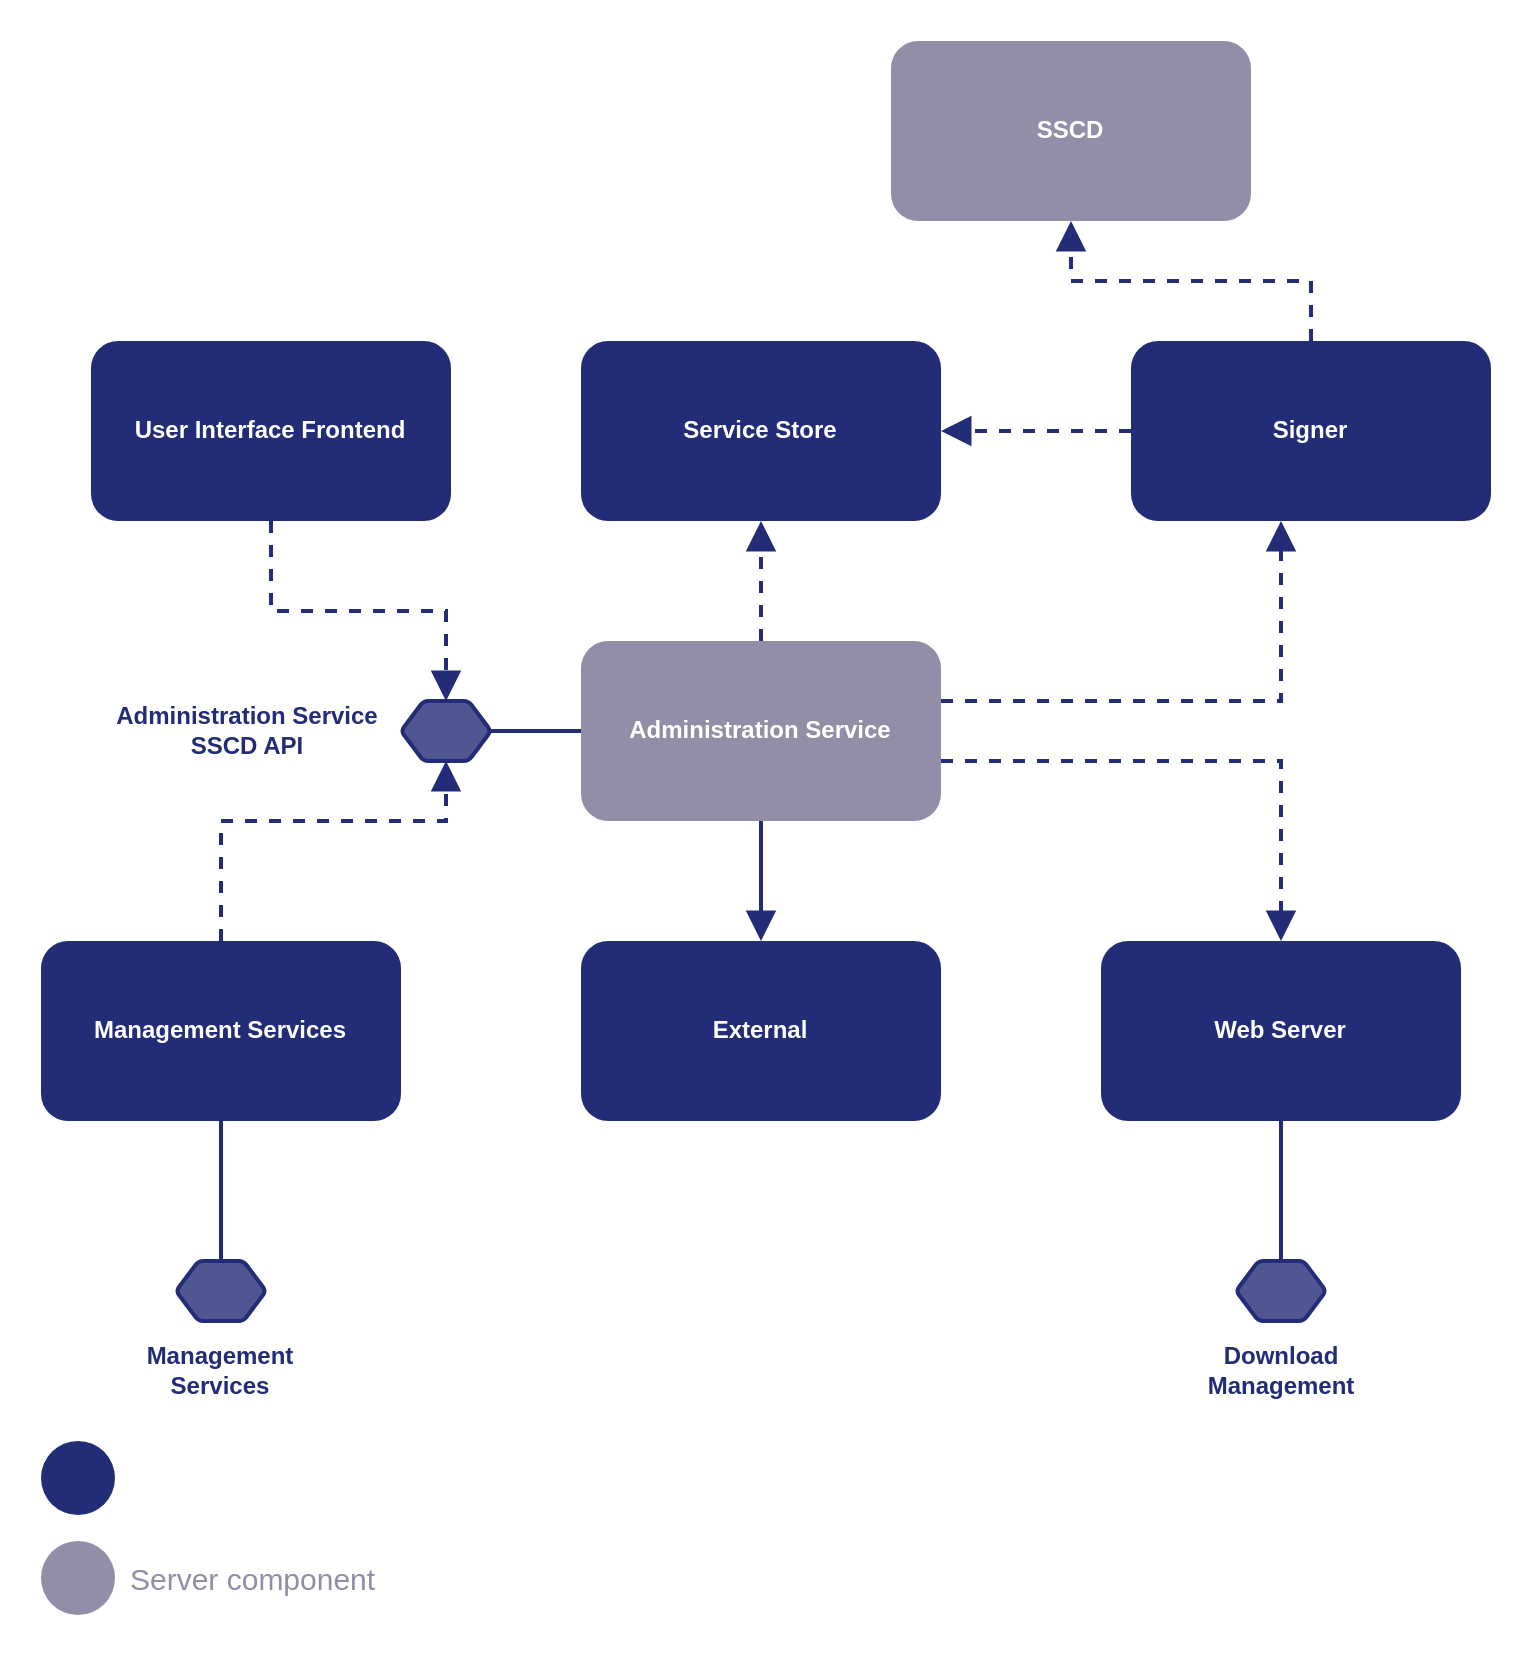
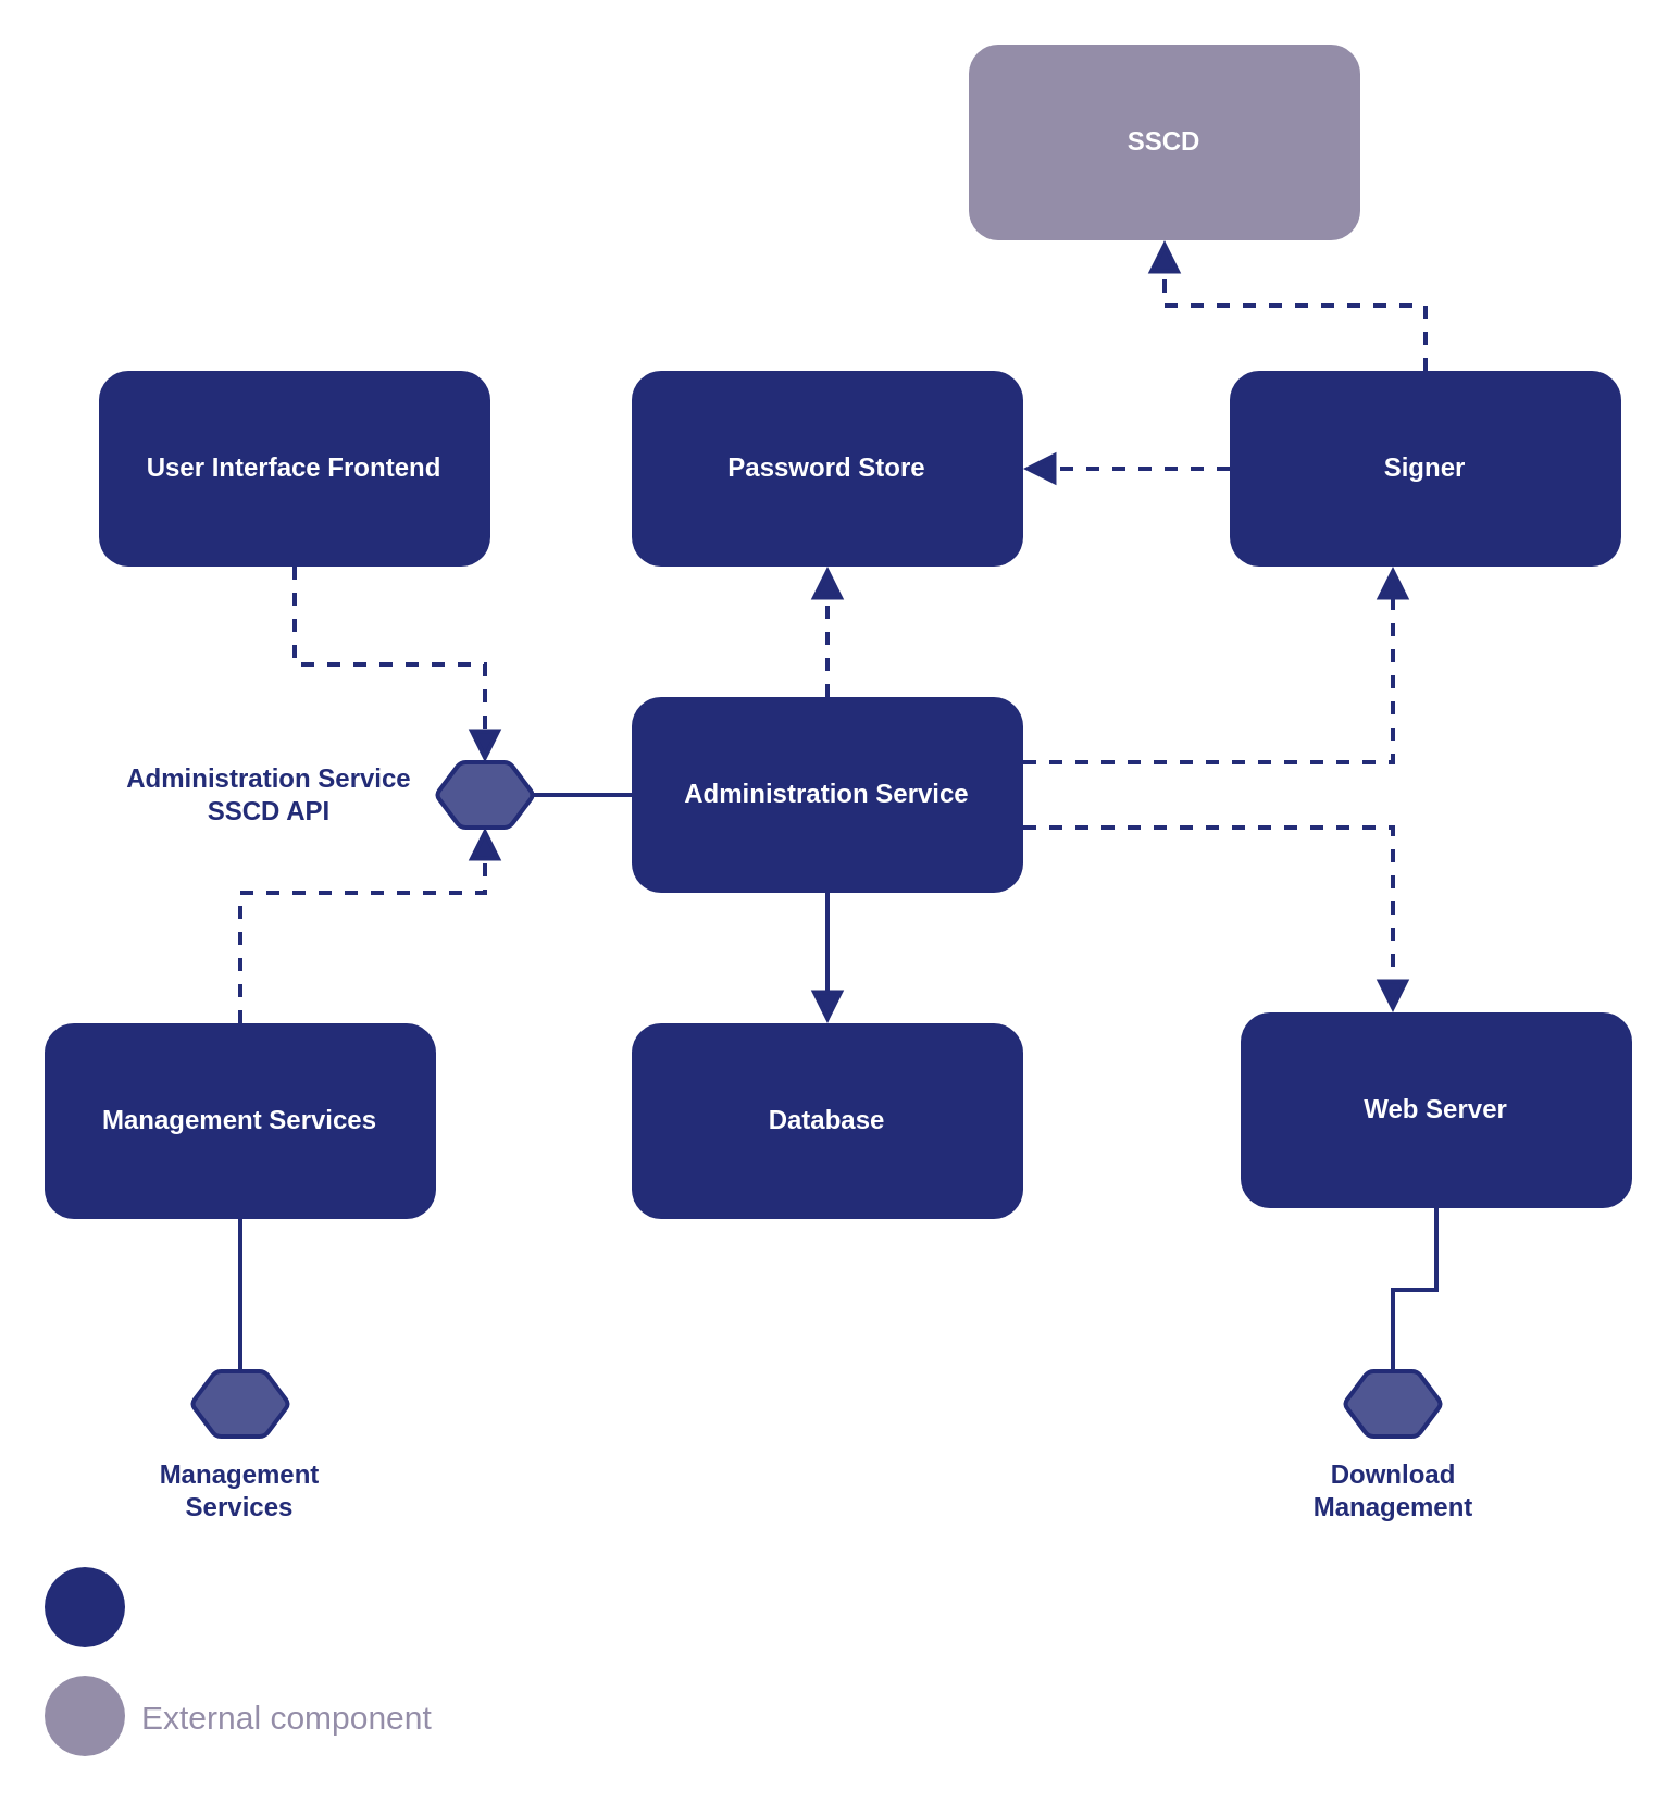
- <mxCell id="10" value="&lt;b&gt;Service Store&lt;/b&gt;" style="rounded=1;whiteSpace=wrap;html=1;dashed=1;strokeColor=none;strokeWidth=2;fontColor=#FFFFFF;fillColor=#232c77;" parent="1" vertex="1"><mxGeometry x="290" y="170" width="180" height="90" as="geometry" /></mxCell>
+ <mxCell id="10" value="&lt;b&gt;Password Store&lt;/b&gt;" style="rounded=1;whiteSpace=wrap;html=1;dashed=1;strokeColor=none;strokeWidth=2;fontColor=#FFFFFF;fillColor=#232c77;" parent="1" vertex="1"><mxGeometry x="290" y="170" width="180" height="90" as="geometry" /></mxCell>
- <mxCell id="17" value="&lt;b&gt;Administration Service&lt;/b&gt;" style="rounded=1;whiteSpace=wrap;html=1;dashed=1;strokeColor=none;strokeWidth=2;fontColor=#FFFFFF;fillColor=#948da8;" parent="1" vertex="1"><mxGeometry x="290" y="320" width="180" height="90" as="geometry" /></mxCell>
+ <mxCell id="17" value="&lt;b&gt;Administration Service&lt;/b&gt;" style="rounded=1;whiteSpace=wrap;html=1;dashed=1;strokeColor=none;strokeWidth=2;fontColor=#FFFFFF;fillColor=#232c77;" parent="1" vertex="1"><mxGeometry x="290" y="320" width="180" height="90" as="geometry" /></mxCell>
- <mxCell id="4" value="&lt;b&gt;External&lt;/b&gt;" style="rounded=1;whiteSpace=wrap;html=1;dashed=1;strokeColor=none;strokeWidth=2;fontColor=#FFFFFF;fillColor=#232c77;" parent="1" vertex="1"><mxGeometry x="290" y="470" width="180" height="90" as="geometry" /></mxCell>
+ <mxCell id="4" value="&lt;b&gt;Database&lt;/b&gt;" style="rounded=1;whiteSpace=wrap;html=1;dashed=1;strokeColor=none;strokeWidth=2;fontColor=#FFFFFF;fillColor=#232c77;" parent="1" vertex="1"><mxGeometry x="290" y="470" width="180" height="90" as="geometry" /></mxCell>
- <mxCell id="5" value="&lt;b&gt;Web Server&lt;/b&gt;" style="rounded=1;whiteSpace=wrap;html=1;dashed=1;strokeColor=none;strokeWidth=2;fontColor=#FFFFFF;fillColor=#232c77;" parent="1" vertex="1"><mxGeometry x="550" y="470" width="180" height="90" as="geometry" /></mxCell>
+ <mxCell id="5" value="&lt;b&gt;Web Server&lt;/b&gt;" style="rounded=1;whiteSpace=wrap;html=1;dashed=1;strokeColor=none;strokeWidth=2;fontColor=#FFFFFF;fillColor=#232c77;" parent="1" vertex="1"><mxGeometry x="570" y="465" width="180" height="90" as="geometry" /></mxCell>
- <mxCell id="29" value="&lt;font color=&quot;#948da8&quot;&gt;Server component&lt;/font&gt;" style="text;html=1;align=left;verticalAlign=middle;resizable=0;points=[];autosize=1;fontSize=15;fontColor=#00C8E6;" vertex="1" parent="1"><mxGeometry x="63" y="778.5" width="150" height="20" as="geometry" /></mxCell>
+ <mxCell id="29" value="&lt;font color=&quot;#948da8&quot;&gt;External component&lt;/font&gt;" style="text;html=1;align=left;verticalAlign=middle;resizable=0;points=[];autosize=1;fontSize=15;fontColor=#00C8E6;" vertex="1" parent="1"><mxGeometry x="63" y="778.5" width="150" height="20" as="geometry" /></mxCell>
